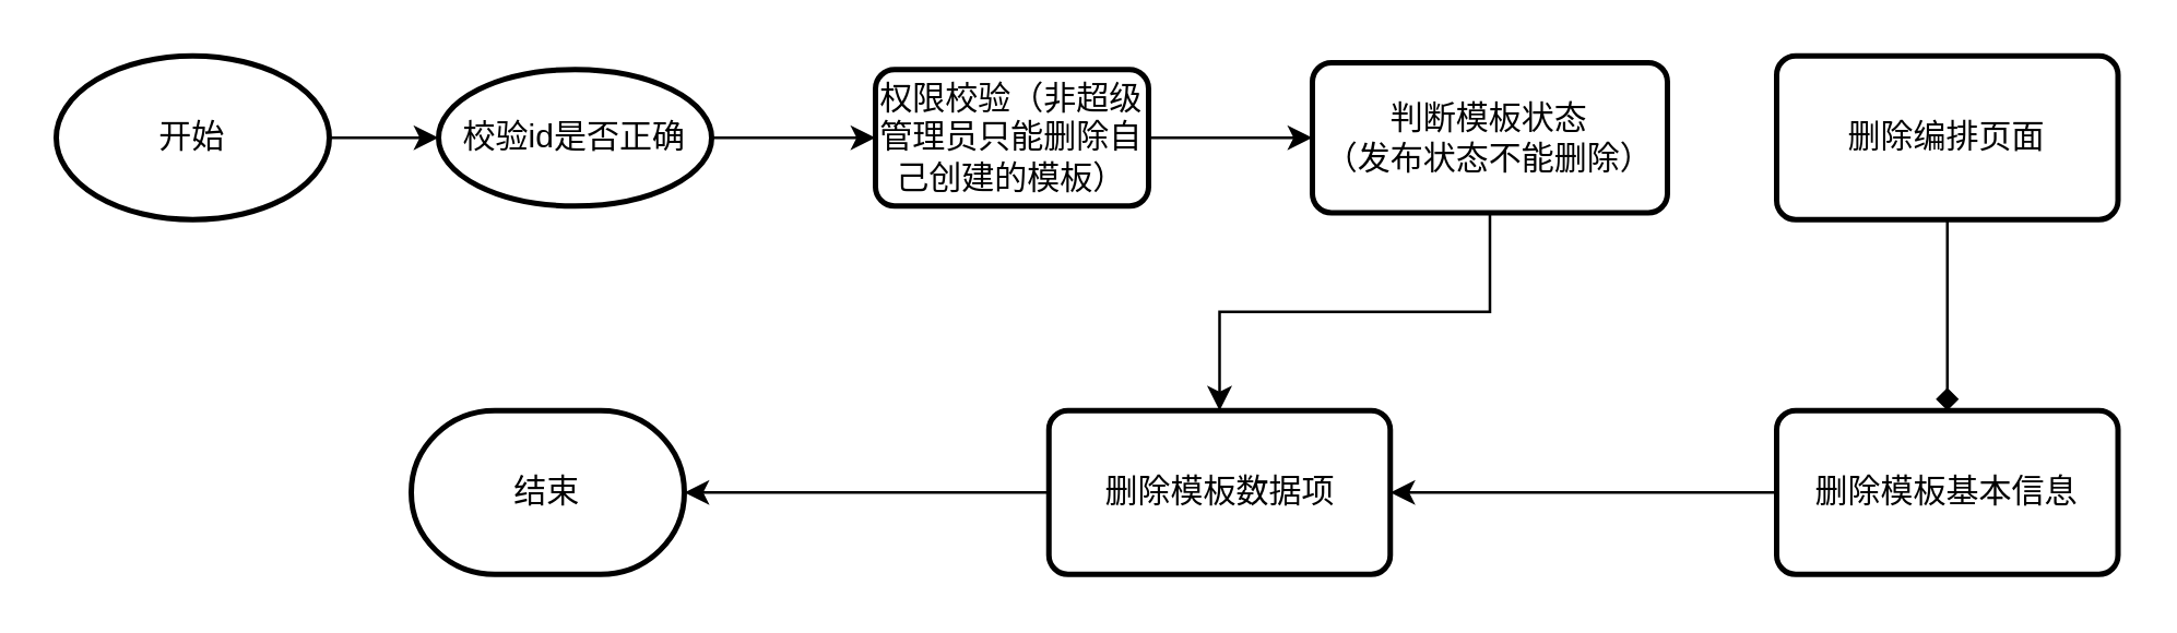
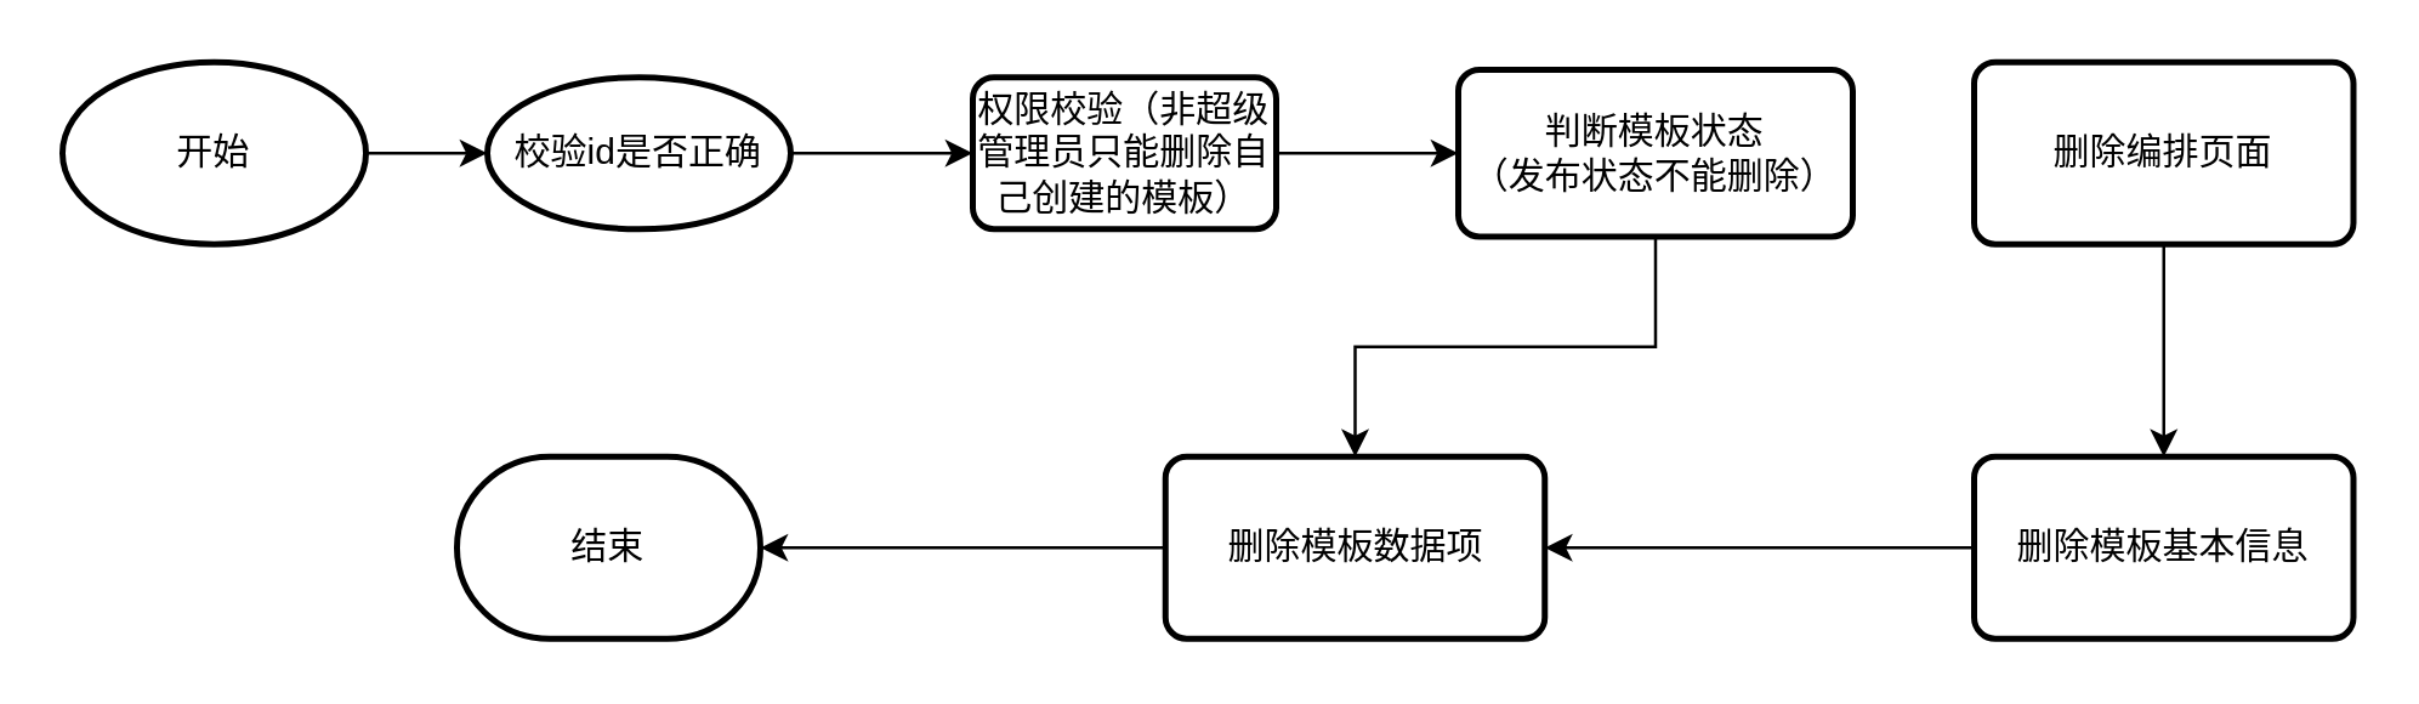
- <mxCell id="10" value="" style="edgeStyle=orthogonalEdgeStyle;rounded=0;orthogonalLoop=1;jettySize=auto;html=1;endArrow=diamond;" parent="1" source="11" target="13" edge="1"><mxGeometry relative="1" as="geometry" /></mxCell>
+ <mxCell id="10" value="" style="edgeStyle=orthogonalEdgeStyle;rounded=0;orthogonalLoop=1;jettySize=auto;html=1;" parent="1" source="11" target="13" edge="1"><mxGeometry relative="1" as="geometry" /></mxCell>
